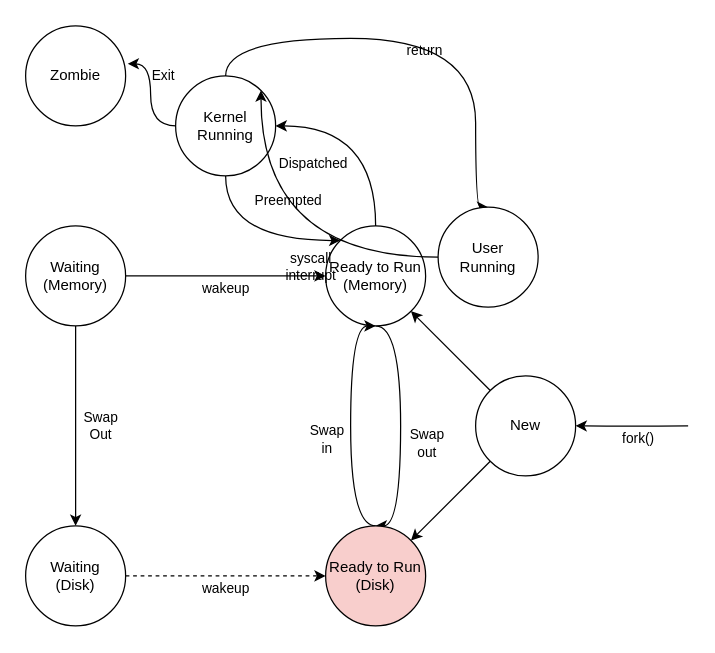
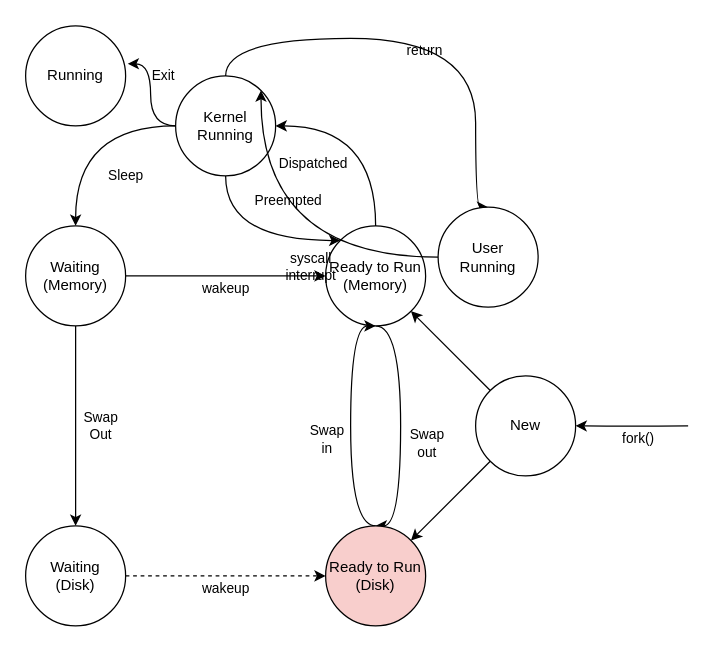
- <mxCell id="25" value="Zombie" style="ellipse;whiteSpace=wrap;html=1;aspect=fixed;" vertex="1" parent="1"><mxGeometry x="20" y="20" width="80" height="80" as="geometry" /></mxCell>
+ <mxCell id="25" value="Running" style="ellipse;whiteSpace=wrap;html=1;aspect=fixed;" vertex="1" parent="1"><mxGeometry x="20" y="20" width="80" height="80" as="geometry" /></mxCell>
+ <mxCell id="17" value="Sleep" style="edgeStyle=orthogonalEdgeStyle;curved=1;html=1;entryX=0.5;entryY=0;entryDx=0;entryDy=0;labelBackgroundColor=none;" edge="1" parent="1" source="22" target="4"><mxGeometry x="0.5" y="40" relative="1" as="geometry"><Array as="points"><mxPoint x="60" y="100" /></Array><mxPoint as="offset" /></mxGeometry></mxCell>
